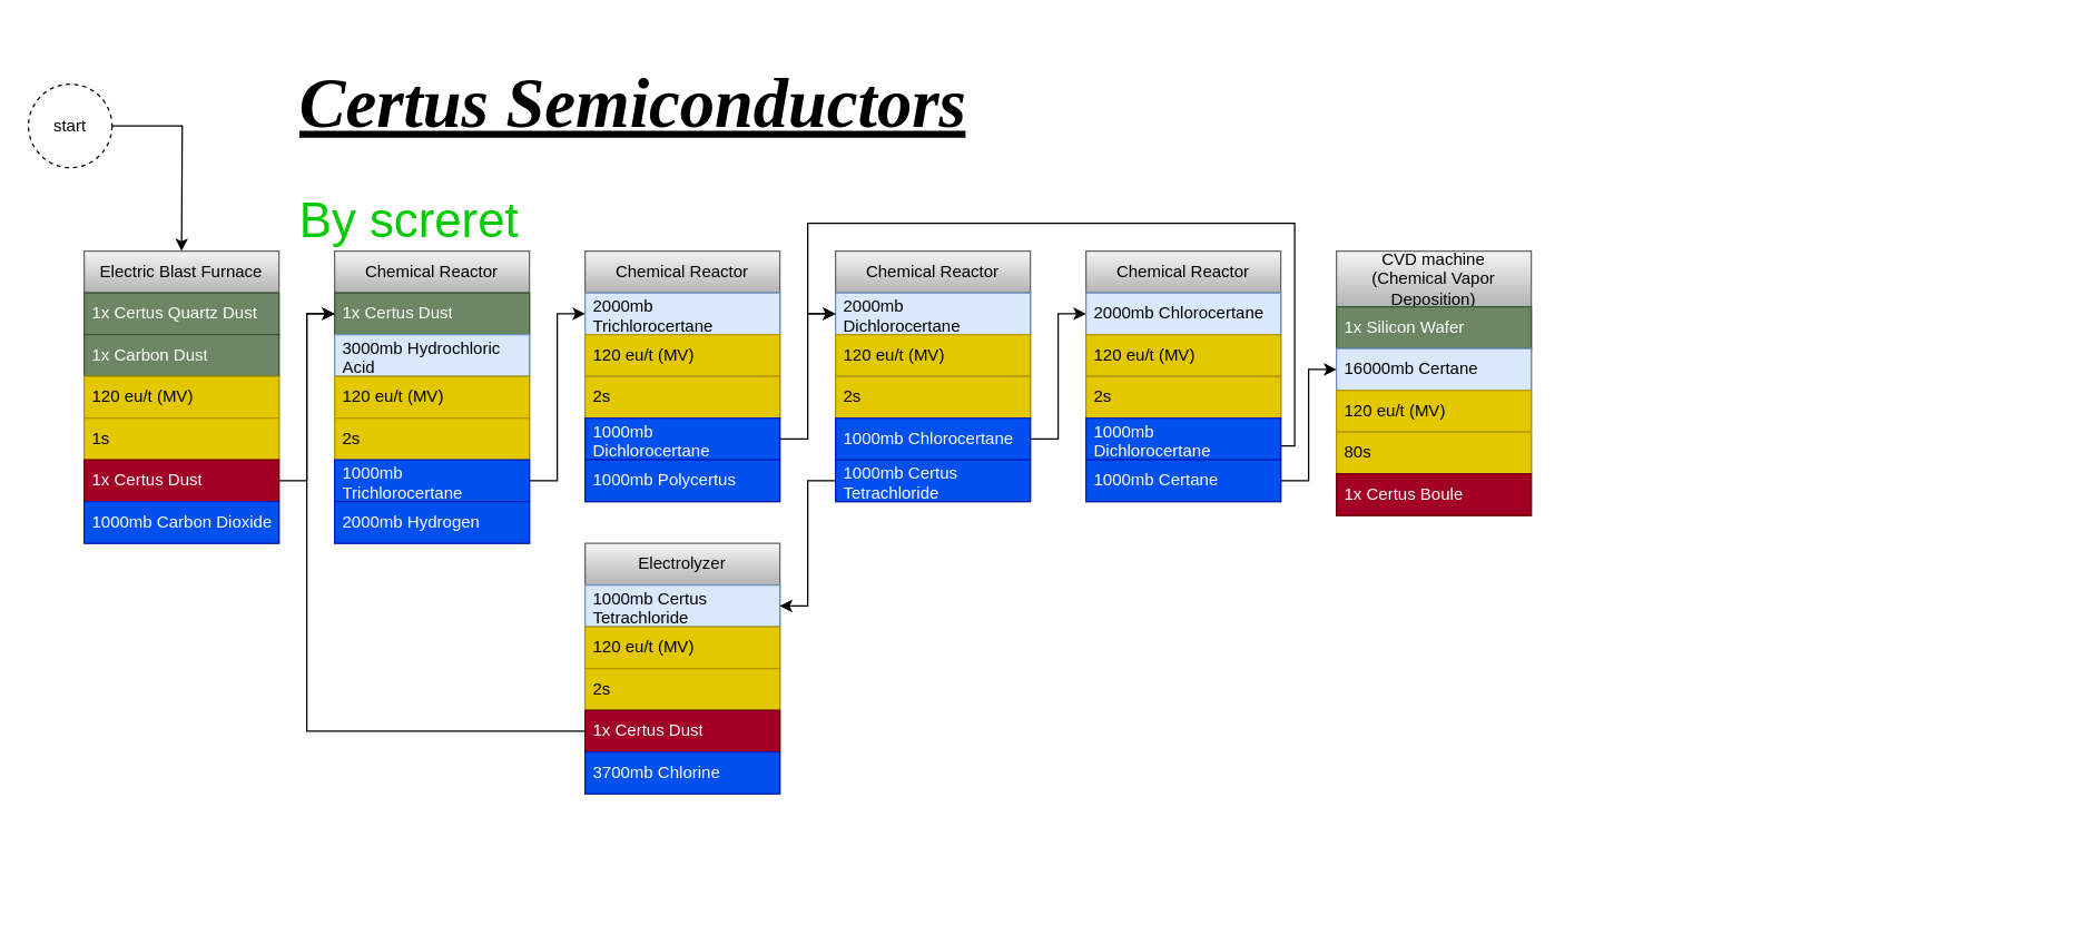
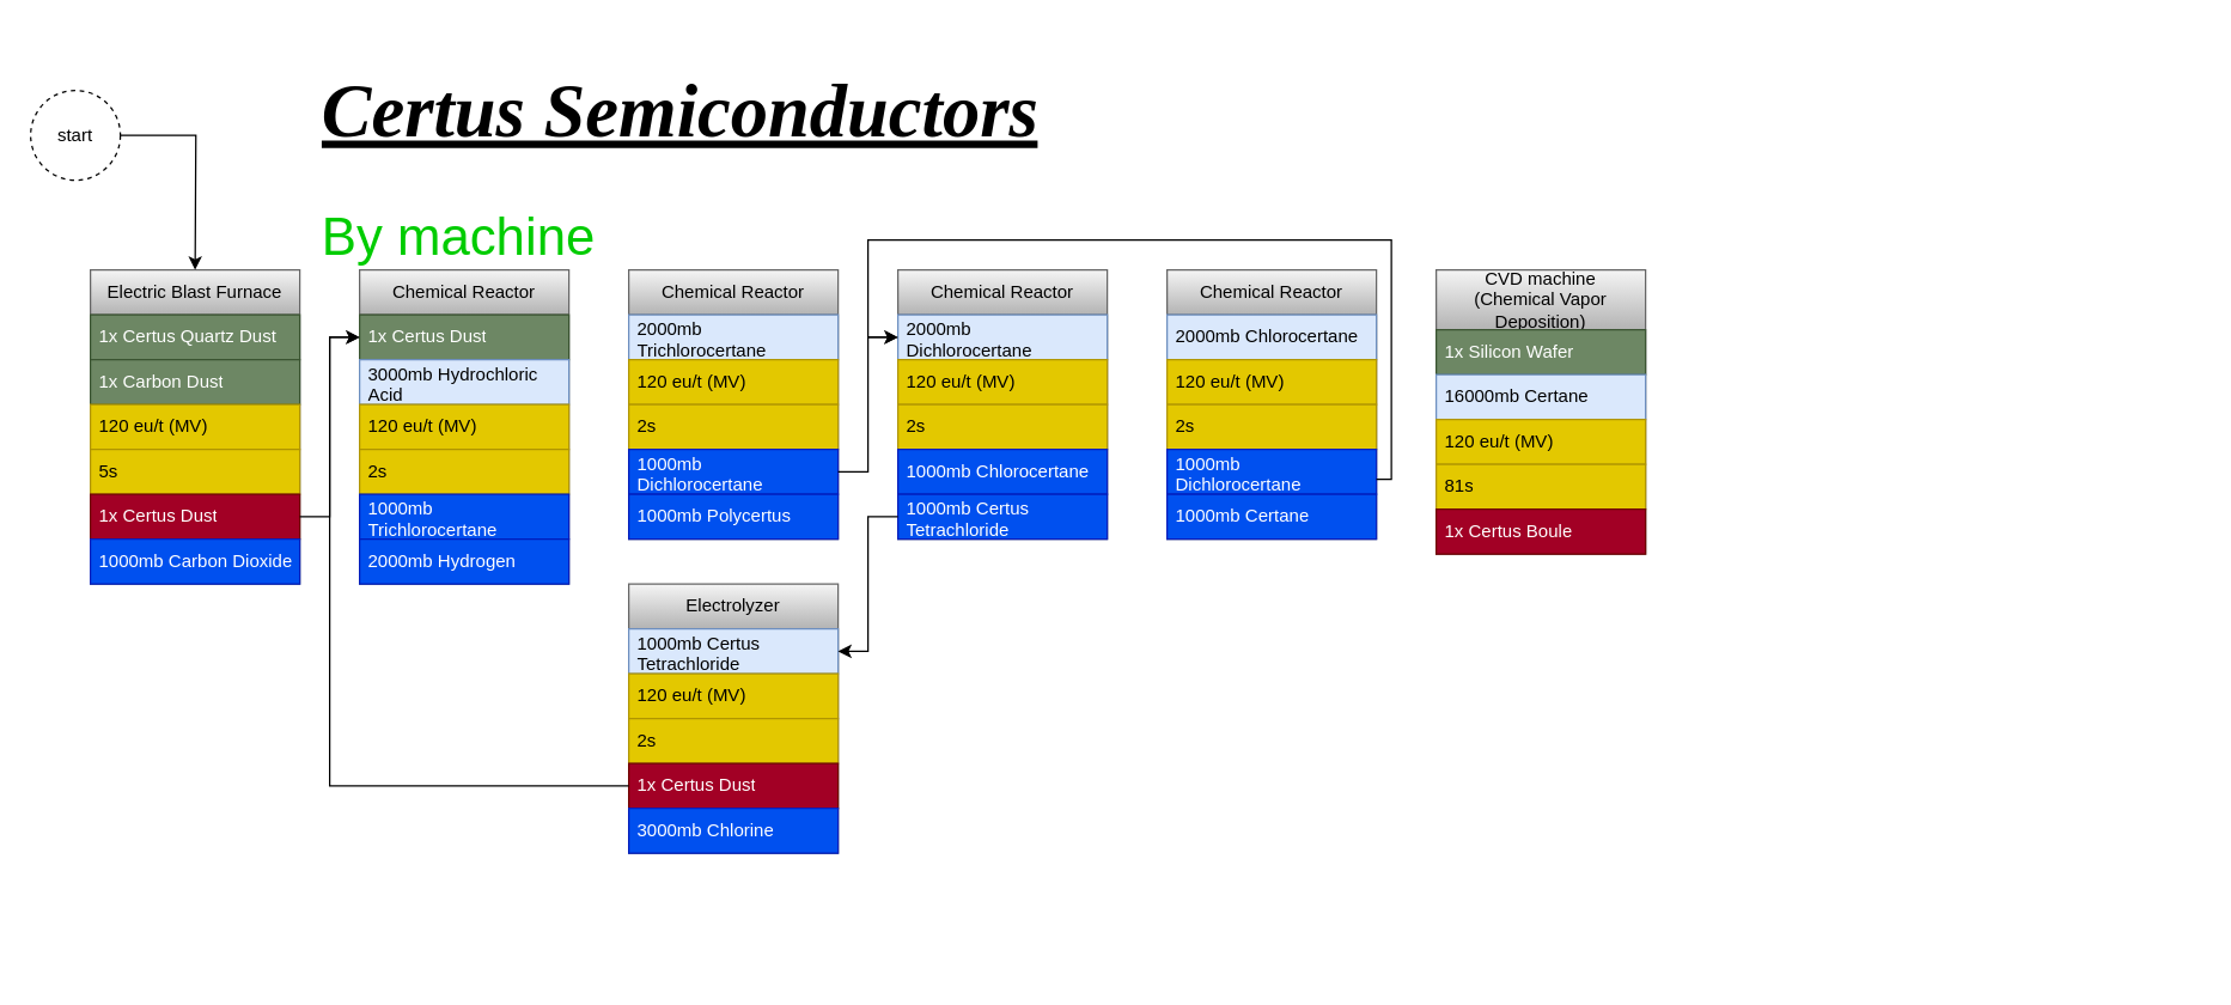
- <mxCell id="13" value="&lt;h1 style=&quot;font-size: 50px;&quot;&gt;&lt;i style=&quot;&quot;&gt;&lt;font style=&quot;font-size: 50px;&quot; face=&quot;Georgia&quot;&gt;&lt;u style=&quot;&quot;&gt;Certus Semiconductors&lt;br&gt;&lt;/u&gt;&lt;/font&gt;&lt;/i&gt;&lt;/h1&gt;&lt;p style=&quot;&quot;&gt;&lt;font color=&quot;#00cc00&quot; style=&quot;font-size: 35px;&quot;&gt;By screret&lt;/font&gt;&lt;/p&gt;" style="text;html=1;strokeColor=none;fillColor=none;spacing=5;spacingTop=-20;whiteSpace=wrap;overflow=hidden;rounded=0;" parent="1" vertex="1"><mxGeometry x="210" width="670" height="175" as="geometry" y="20" /></mxCell>
+ <mxCell id="13" value="&lt;h1 style=&quot;font-size: 50px;&quot;&gt;&lt;i style=&quot;&quot;&gt;&lt;font style=&quot;font-size: 50px;&quot; face=&quot;Georgia&quot;&gt;&lt;u style=&quot;&quot;&gt;Certus Semiconductors&lt;br&gt;&lt;/u&gt;&lt;/font&gt;&lt;/i&gt;&lt;/h1&gt;&lt;p style=&quot;&quot;&gt;&lt;font color=&quot;#00cc00&quot; style=&quot;font-size: 35px;&quot;&gt;By machine&lt;/font&gt;&lt;/p&gt;" style="text;html=1;strokeColor=none;fillColor=none;spacing=5;spacingTop=-20;whiteSpace=wrap;overflow=hidden;rounded=0;" parent="1" vertex="1"><mxGeometry x="210" width="670" height="175" as="geometry" y="20" /></mxCell>
- <mxCell id="42" style="edgeStyle=orthogonalEdgeStyle;rounded=0;orthogonalLoop=1;jettySize=auto;html=1;entryX=0;entryY=0.5;entryDx=0;entryDy=0;" parent="1" source="33" target="37" edge="1"><mxGeometry relative="1" as="geometry" /></mxCell>
- <mxCell id="28" style="edgeStyle=orthogonalEdgeStyle;rounded=0;orthogonalLoop=1;jettySize=auto;html=1;entryX=0;entryY=0.5;entryDx=0;entryDy=0;" parent="1" source="19" target="23" edge="1"><mxGeometry relative="1" as="geometry" /></mxCell>
- <mxCell id="50" style="edgeStyle=orthogonalEdgeStyle;rounded=0;orthogonalLoop=1;jettySize=auto;html=1;entryX=0;entryY=0.5;entryDx=0;entryDy=0;" parent="1" source="41" target="46" edge="1"><mxGeometry relative="1" as="geometry"><Array as="points"><mxPoint x="940" y="345" /><mxPoint x="940" y="265" /></Array></mxGeometry></mxCell>
- <mxCell id="6" value="1s" style="text;strokeColor=#B09500;fillColor=#e3c800;align=left;verticalAlign=middle;spacingLeft=4;spacingRight=4;overflow=hidden;points=[[0,0.5],[1,0.5]];portConstraint=eastwest;rotatable=0;whiteSpace=wrap;html=1;fontColor=#000000;" parent="2" vertex="1"><mxGeometry y="120" width="140" height="30" as="geometry" /></mxCell>
+ <mxCell id="6" value="5s" style="text;strokeColor=#B09500;fillColor=#e3c800;align=left;verticalAlign=middle;spacingLeft=4;spacingRight=4;overflow=hidden;points=[[0,0.5],[1,0.5]];portConstraint=eastwest;rotatable=0;whiteSpace=wrap;html=1;fontColor=#000000;" parent="2" vertex="1"><mxGeometry y="120" width="140" height="30" as="geometry" /></mxCell>
- <mxCell id="48" value="80s" style="text;strokeColor=#B09500;fillColor=#e3c800;align=left;verticalAlign=middle;spacingLeft=4;spacingRight=4;overflow=hidden;points=[[0,0.5],[1,0.5]];portConstraint=eastwest;rotatable=0;whiteSpace=wrap;html=1;fontColor=#000000;" parent="44" vertex="1"><mxGeometry y="130" width="140" height="30" as="geometry" /></mxCell>
+ <mxCell id="48" value="81s" style="text;strokeColor=#B09500;fillColor=#e3c800;align=left;verticalAlign=middle;spacingLeft=4;spacingRight=4;overflow=hidden;points=[[0,0.5],[1,0.5]];portConstraint=eastwest;rotatable=0;whiteSpace=wrap;html=1;fontColor=#000000;" parent="44" vertex="1"><mxGeometry y="130" width="140" height="30" as="geometry" /></mxCell>
- <mxCell id="56" value="3700mb Chlorine" style="text;strokeColor=#001DBC;fillColor=#0050ef;align=left;verticalAlign=middle;spacingLeft=4;spacingRight=4;overflow=hidden;points=[[0,0.5],[1,0.5]];portConstraint=eastwest;rotatable=0;whiteSpace=wrap;html=1;fontColor=#ffffff;" vertex="1" parent="51"><mxGeometry y="150" width="140" height="30" as="geometry" /></mxCell>
+ <mxCell id="56" value="3000mb Chlorine" style="text;strokeColor=#001DBC;fillColor=#0050ef;align=left;verticalAlign=middle;spacingLeft=4;spacingRight=4;overflow=hidden;points=[[0,0.5],[1,0.5]];portConstraint=eastwest;rotatable=0;whiteSpace=wrap;html=1;fontColor=#ffffff;" vertex="1" parent="51"><mxGeometry y="150" width="140" height="30" as="geometry" /></mxCell>
